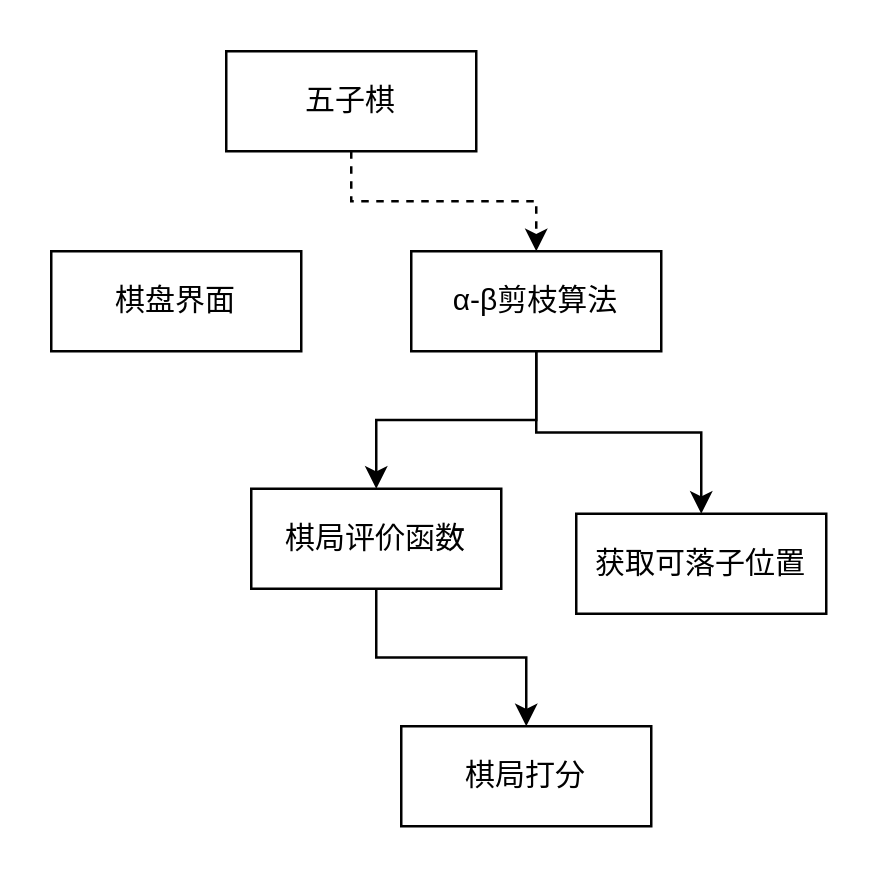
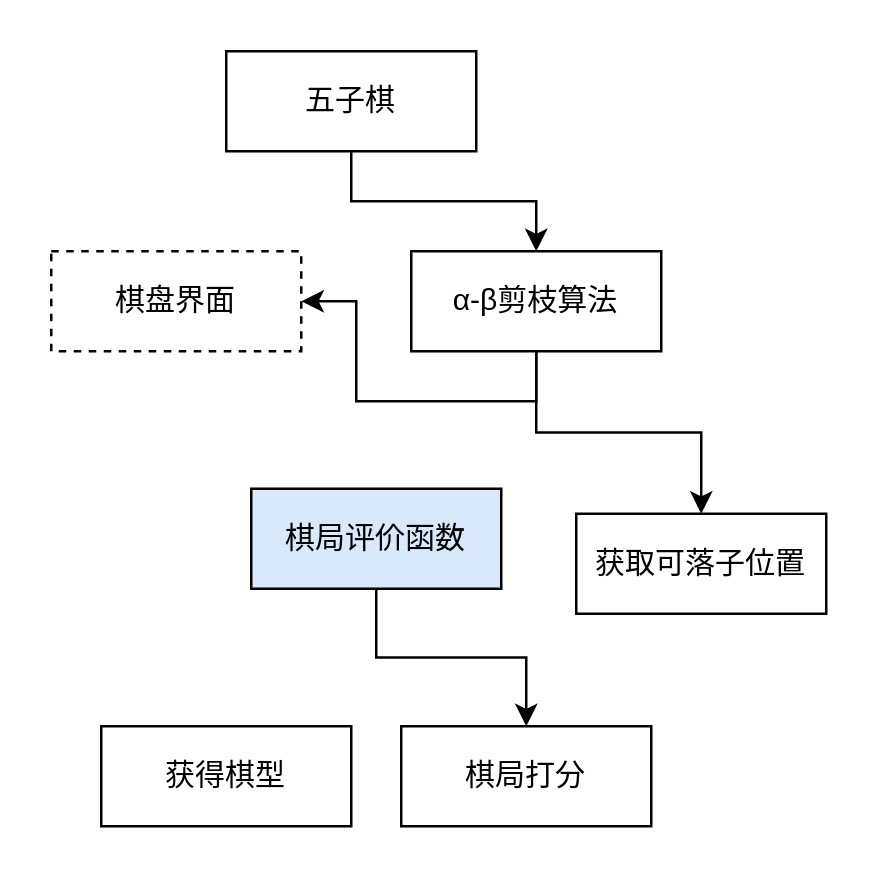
- <mxCell id="2" style="edgeStyle=orthogonalEdgeStyle;rounded=0;orthogonalLoop=1;jettySize=auto;html=1;exitX=0.5;exitY=1;exitDx=0;exitDy=0;entryX=0.5;entryY=0;entryDx=0;entryDy=0;dashed=1;" edge="1" parent="1" source="3" target="7"><mxGeometry relative="1" as="geometry" /></mxCell>
+ <mxCell id="2" style="edgeStyle=orthogonalEdgeStyle;rounded=0;orthogonalLoop=1;jettySize=auto;html=1;exitX=0.5;exitY=1;exitDx=0;exitDy=0;entryX=0.5;entryY=0;entryDx=0;entryDy=0;" edge="1" parent="1" source="3" target="7"><mxGeometry relative="1" as="geometry" /></mxCell>
- <mxCell id="4" value="棋盘界面" style="rounded=0;whiteSpace=wrap;html=1;" vertex="1" parent="1"><mxGeometry x="20" y="100" width="100" height="40" as="geometry" /></mxCell>
+ <mxCell id="4" value="棋盘界面" style="rounded=0;whiteSpace=wrap;html=1;dashed=1;" vertex="1" parent="1"><mxGeometry x="20" y="100" width="100" height="40" as="geometry" /></mxCell>
- <mxCell id="5" style="edgeStyle=orthogonalEdgeStyle;rounded=0;orthogonalLoop=1;jettySize=auto;html=1;exitX=0.5;exitY=1;exitDx=0;exitDy=0;" edge="1" parent="1" source="7" target="9"><mxGeometry relative="1" as="geometry" /></mxCell>
+ <mxCell id="5" style="edgeStyle=orthogonalEdgeStyle;rounded=0;orthogonalLoop=1;jettySize=auto;html=1;exitX=0.5;exitY=1;exitDx=0;exitDy=0;" edge="1" parent="1" source="7" target="4"><mxGeometry relative="1" as="geometry" /></mxCell>
- <mxCell id="9" value="棋局评价函数" style="rounded=0;whiteSpace=wrap;html=1;" vertex="1" parent="1"><mxGeometry x="100" y="195" width="100" height="40" as="geometry" /></mxCell>
+ <mxCell id="9" value="棋局评价函数" style="rounded=0;whiteSpace=wrap;html=1;fillColor=#dae8fc;" vertex="1" parent="1"><mxGeometry x="100" y="195" width="100" height="40" as="geometry" /></mxCell>
+ <mxCell id="10" value="获得棋型" style="rounded=0;whiteSpace=wrap;html=1;" vertex="1" parent="1"><mxGeometry x="40" y="290" width="100" height="40" as="geometry" /></mxCell>
